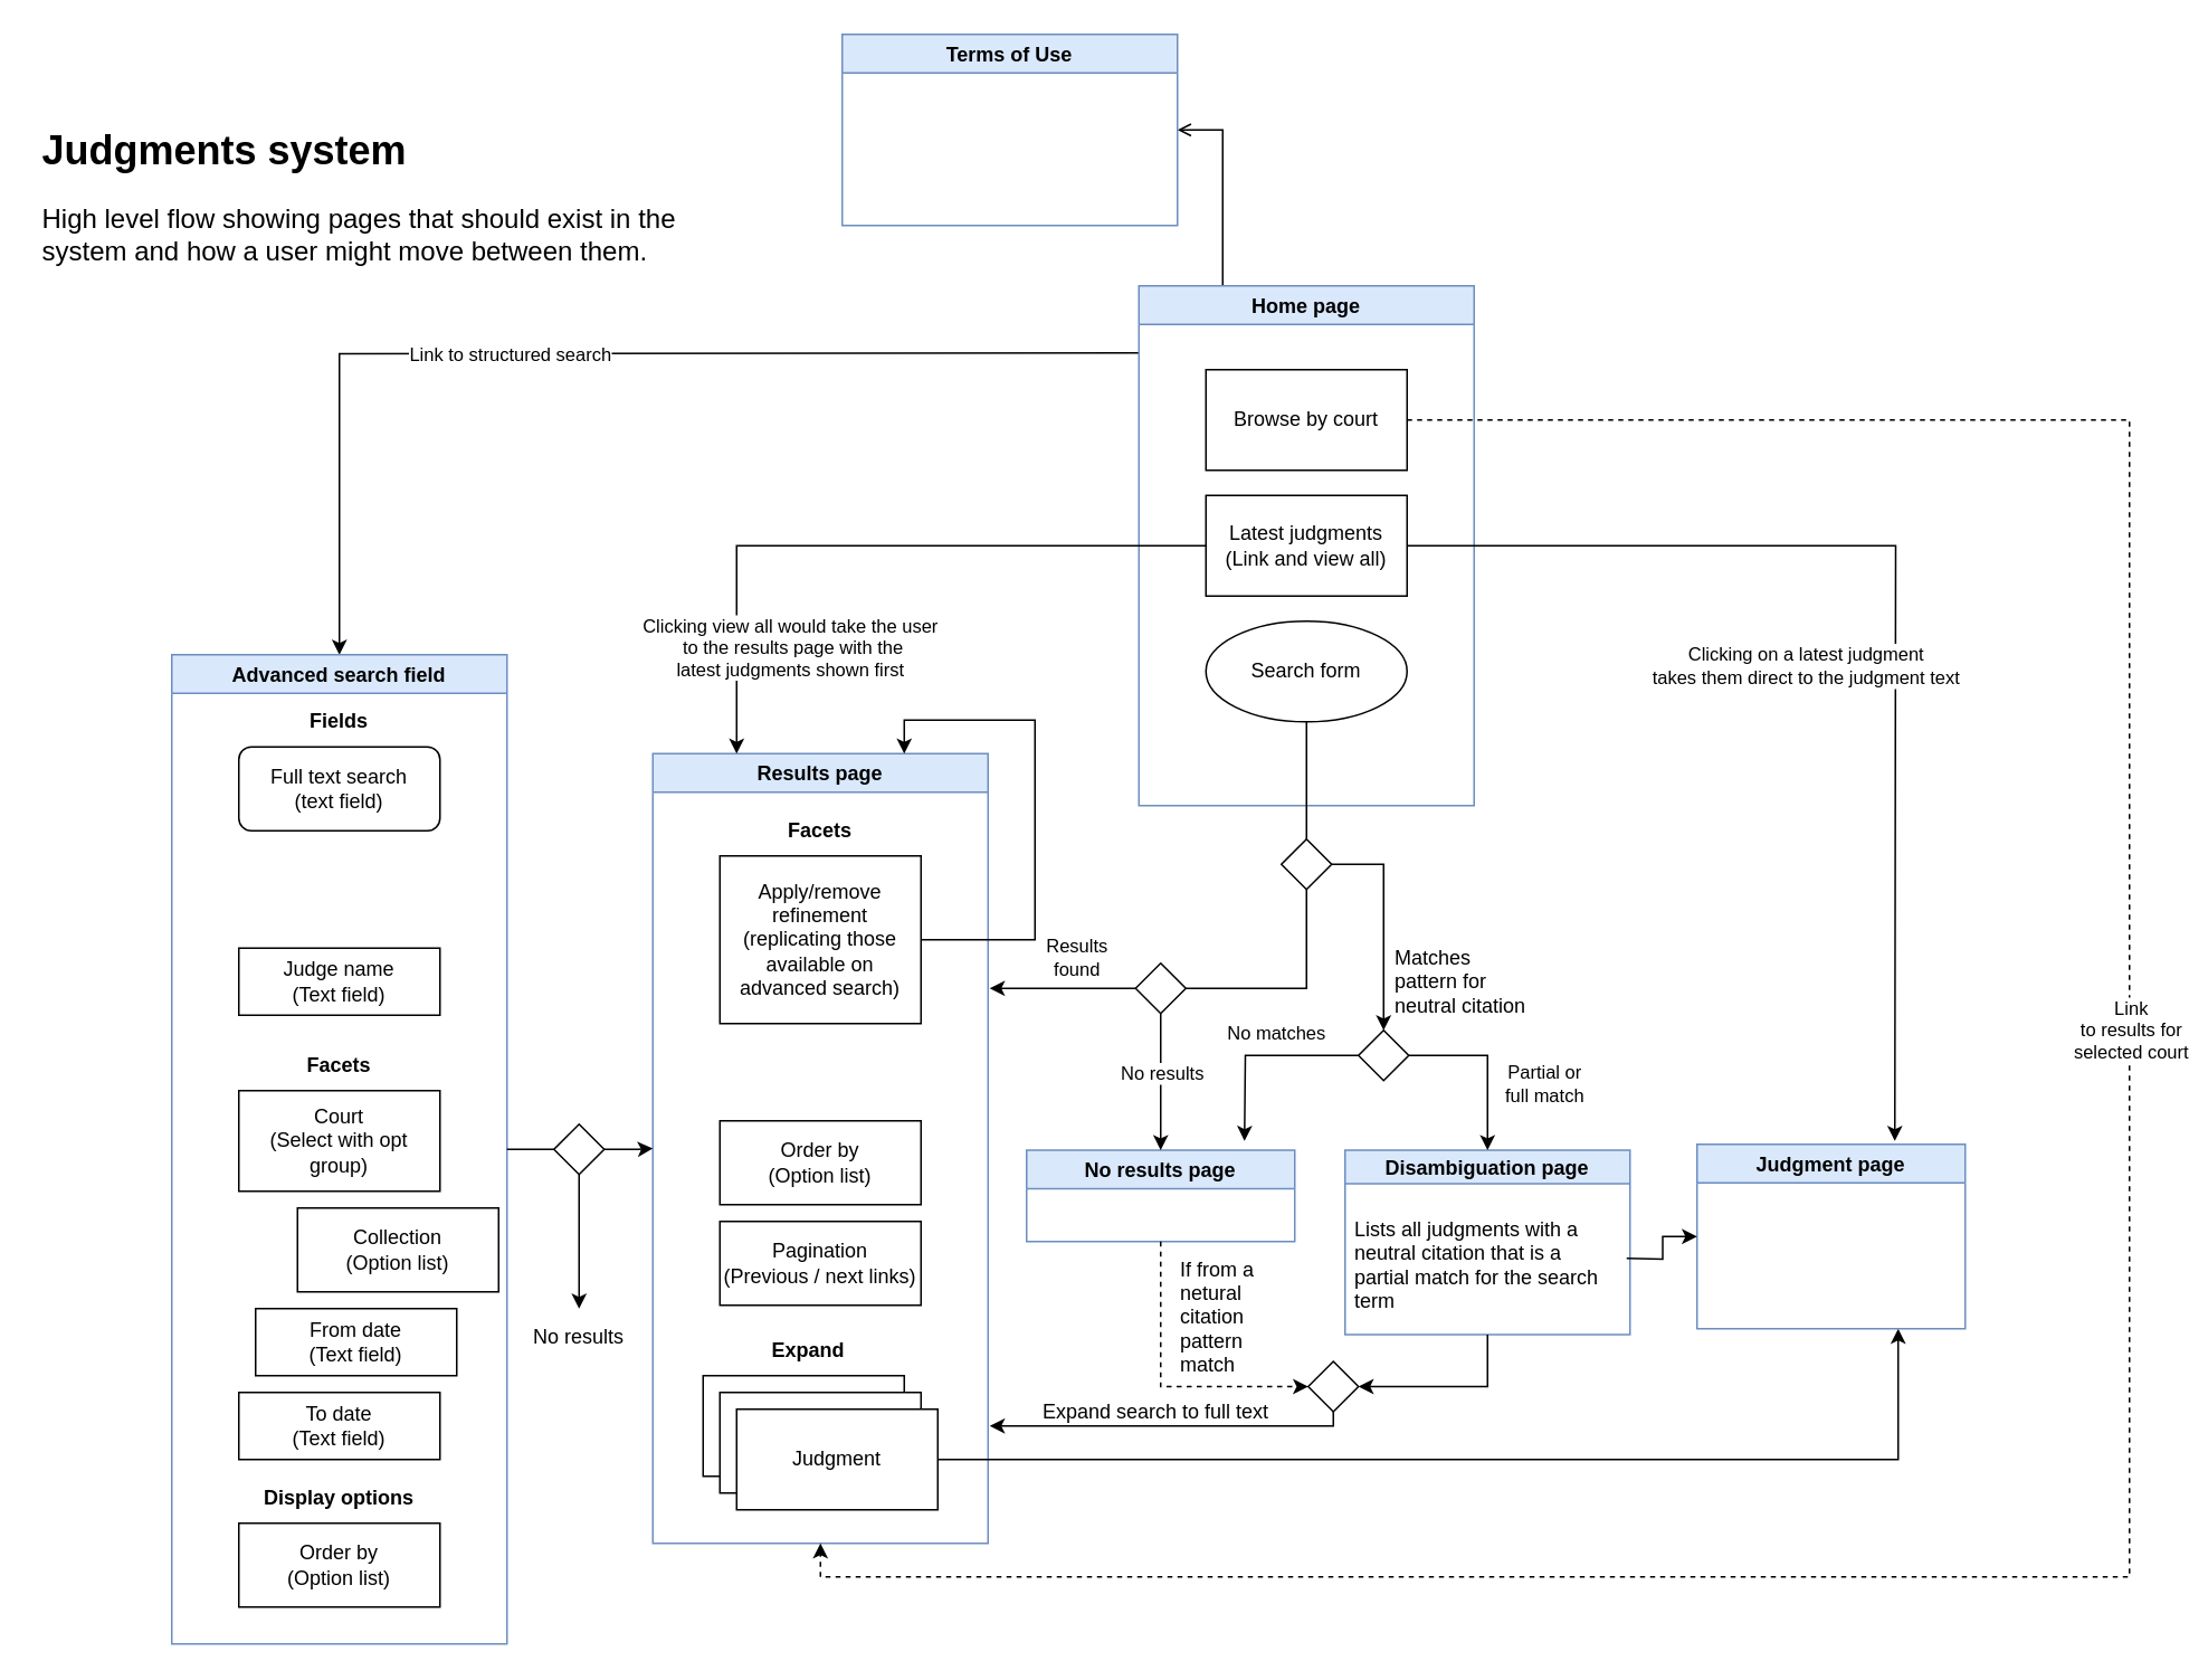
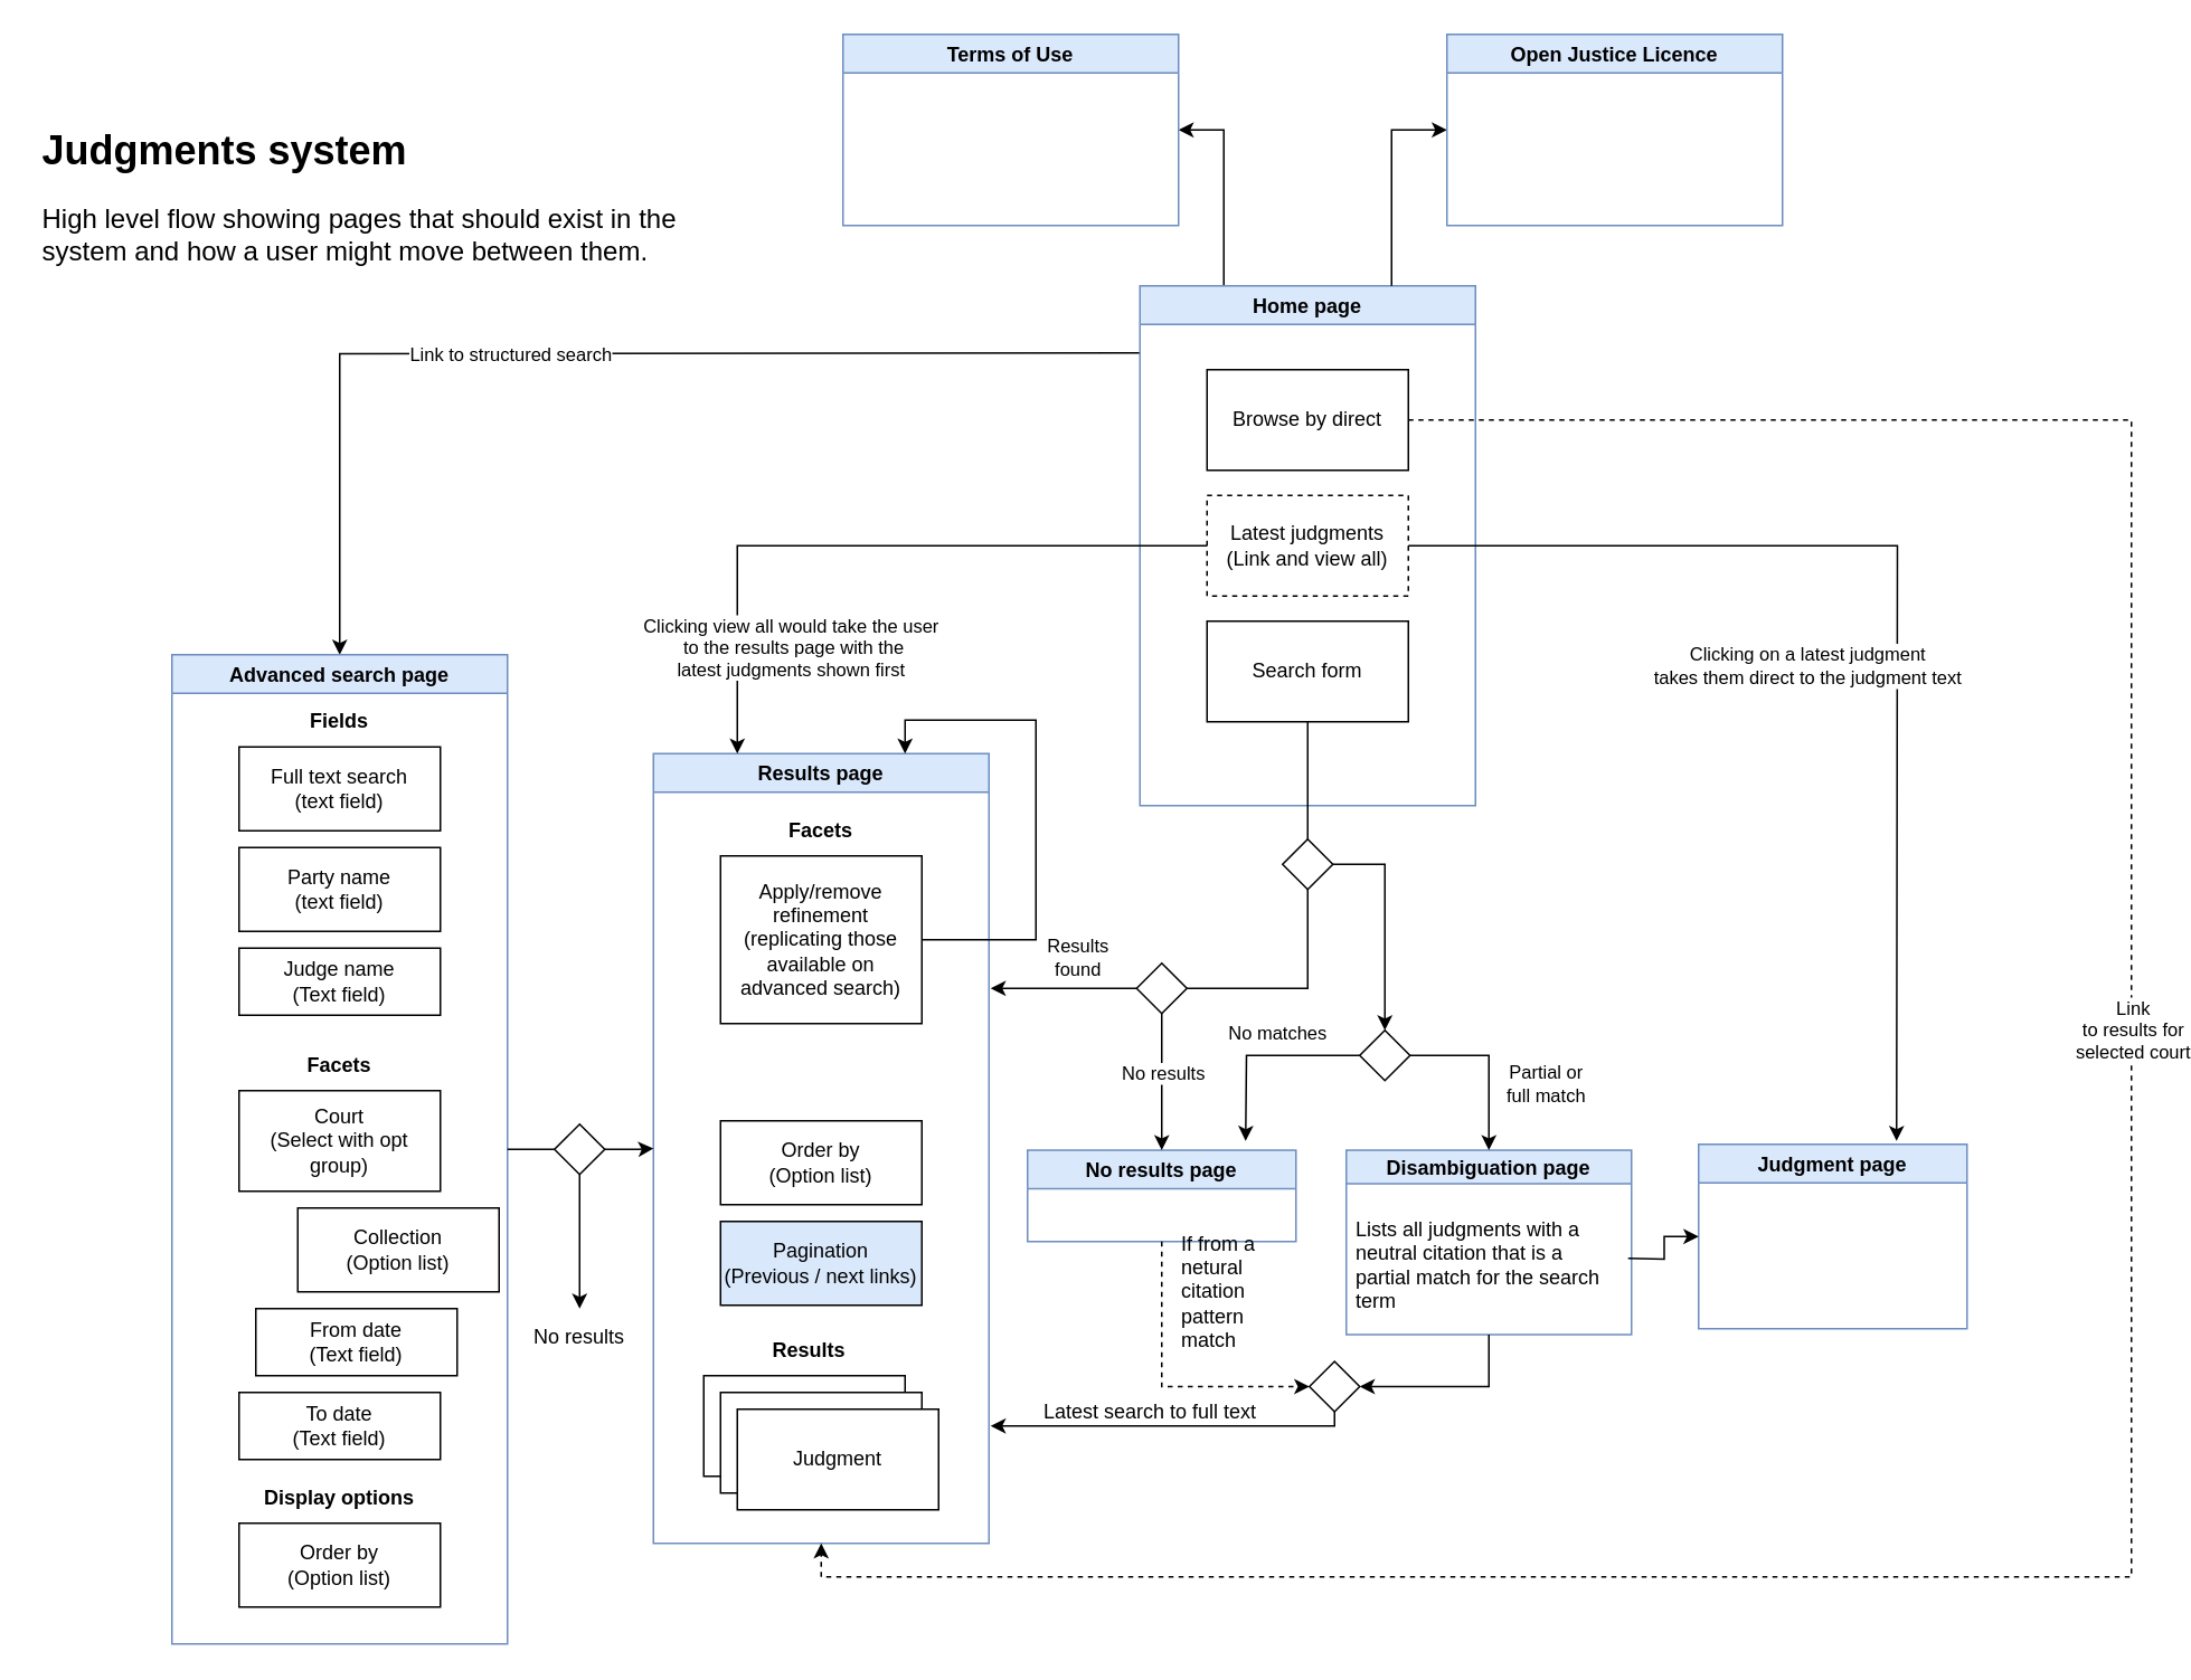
- <mxCell id="4" value="" style="edgeStyle=orthogonalEdgeStyle;rounded=0;orthogonalLoop=1;jettySize=auto;html=1;entryX=1;entryY=0.5;entryDx=0;entryDy=0;exitX=0.25;exitY=0;exitDx=0;exitDy=0;endArrow=open;" parent="1" source="5" target="43" edge="1"><mxGeometry relative="1" as="geometry" /></mxCell>
+ <mxCell id="4" value="" style="edgeStyle=orthogonalEdgeStyle;rounded=0;orthogonalLoop=1;jettySize=auto;html=1;entryX=1;entryY=0.5;entryDx=0;entryDy=0;exitX=0.25;exitY=0;exitDx=0;exitDy=0;" parent="1" source="5" target="43" edge="1"><mxGeometry relative="1" as="geometry" /></mxCell>
+ <mxCell id="44" value="Open Justice Licence" style="swimlane;fillColor=#dae8fc;strokeColor=#6c8ebf;" parent="1" vertex="1"><mxGeometry x="862" y="20" width="200" height="114" as="geometry" /></mxCell>
+ <mxCell id="42" style="edgeStyle=orthogonalEdgeStyle;rounded=0;orthogonalLoop=1;jettySize=auto;html=1;entryX=0;entryY=0.5;entryDx=0;entryDy=0;exitX=0.75;exitY=0;exitDx=0;exitDy=0;" parent="1" source="5" target="44" edge="1"><mxGeometry relative="1" as="geometry"><mxPoint x="832" y="180" as="targetPoint" /><mxPoint x="752" y="210" as="sourcePoint" /></mxGeometry></mxCell>
- <mxCell id="8" value="Browse by court" style="rounded=0;whiteSpace=wrap;html=1;" parent="5" vertex="1"><mxGeometry x="40" y="50" width="120" height="60" as="geometry" /></mxCell>
+ <mxCell id="8" value="Browse by direct" style="rounded=0;whiteSpace=wrap;html=1;" parent="5" vertex="1"><mxGeometry x="40" y="50" width="120" height="60" as="geometry" /></mxCell>
- <mxCell id="6" value="Latest judgments (Link and view all)" style="rounded=0;whiteSpace=wrap;html=1;" parent="5" vertex="1"><mxGeometry x="40" y="125" width="120" height="60" as="geometry" /></mxCell>
+ <mxCell id="6" value="Latest judgments (Link and view all)" style="rounded=0;whiteSpace=wrap;html=1;dashed=1;" parent="5" vertex="1"><mxGeometry x="40" y="125" width="120" height="60" as="geometry" /></mxCell>
- <mxCell id="7" value="Search form" style="ellipse;whiteSpace=wrap;html=1;" parent="5" vertex="1"><mxGeometry x="40" y="200" width="120" height="60" as="geometry" /></mxCell>
+ <mxCell id="7" value="Search form" style="rounded=0;whiteSpace=wrap;html=1;" parent="5" vertex="1"><mxGeometry x="40" y="200" width="120" height="60" as="geometry" /></mxCell>
- <mxCell id="24" value="Advanced search field" style="swimlane;fillColor=#dae8fc;strokeColor=#6c8ebf;" parent="1" vertex="1"><mxGeometry x="102" y="390" width="200" height="590" as="geometry" /></mxCell>
+ <mxCell id="24" value="Advanced search page" style="swimlane;fillColor=#dae8fc;strokeColor=#6c8ebf;" parent="1" vertex="1"><mxGeometry x="102" y="390" width="200" height="590" as="geometry" /></mxCell>
- <mxCell id="25" value="Full text search &lt;br&gt;(text field)" style="whiteSpace=wrap;html=1;rounded=1;" parent="24" vertex="1"><mxGeometry x="40" y="55" width="120" height="50" as="geometry" /></mxCell>
+ <mxCell id="25" value="Full text search &lt;br&gt;(text field)" style="rounded=0;whiteSpace=wrap;html=1;" parent="24" vertex="1"><mxGeometry x="40" y="55" width="120" height="50" as="geometry" /></mxCell>
+ <mxCell id="26" value="Party name &lt;br&gt;(text field)" style="rounded=0;whiteSpace=wrap;html=1;" parent="24" vertex="1"><mxGeometry x="40" y="115" width="120" height="50" as="geometry" /></mxCell>
- <mxCell id="65" value="Matches &lt;br&gt;pattern for &lt;br&gt;neutral citation" style="text;html=1;strokeColor=none;fillColor=none;align=left;verticalAlign=middle;whiteSpace=wrap;rounded=0;" parent="1" vertex="1"><mxGeometry x="830" y="570" width="210" height="30" as="geometry" /></mxCell>
- <mxCell id="17" value="Pagination&lt;br&gt;(Previous / next links)" style="rounded=0;whiteSpace=wrap;html=1;" parent="15" vertex="1"><mxGeometry y="98" width="120" height="50" as="geometry" /></mxCell>
+ <mxCell id="17" value="Pagination&lt;br&gt;(Previous / next links)" style="rounded=0;whiteSpace=wrap;html=1;fillColor=#dae8fc;" parent="15" vertex="1"><mxGeometry y="98" width="120" height="50" as="geometry" /></mxCell>
- <mxCell id="71" value="If from a netural citation pattern match" style="text;html=1;strokeColor=none;fillColor=none;align=left;verticalAlign=middle;whiteSpace=wrap;rounded=0;" vertex="1" parent="1"><mxGeometry x="702" y="770" width="56" height="30" as="geometry" /></mxCell>
+ <mxCell id="71" value="If from a netural citation pattern match" style="text;html=1;strokeColor=none;fillColor=none;align=left;verticalAlign=middle;whiteSpace=wrap;rounded=0;" vertex="1" parent="1"><mxGeometry x="702" y="755" width="56" height="30" as="geometry" /></mxCell>
- <mxCell id="22" value="&lt;b&gt;Expand&lt;/b&gt;" style="text;html=1;strokeColor=none;fillColor=none;align=center;verticalAlign=middle;whiteSpace=wrap;rounded=0;" parent="11" vertex="1"><mxGeometry x="63" y="341" width="60" height="30" as="geometry" /></mxCell>
+ <mxCell id="22" value="&lt;b&gt;Results&lt;/b&gt;" style="text;html=1;strokeColor=none;fillColor=none;align=center;verticalAlign=middle;whiteSpace=wrap;rounded=0;" parent="11" vertex="1"><mxGeometry x="63" y="341" width="60" height="30" as="geometry" /></mxCell>
- <mxCell id="73" value="Expand search to full text" style="text;html=1;strokeColor=none;fillColor=none;align=left;verticalAlign=middle;whiteSpace=wrap;rounded=0;" vertex="1" parent="1"><mxGeometry x="620" y="827" width="137" height="30" as="geometry" /></mxCell>
+ <mxCell id="73" value="Latest search to full text" style="text;html=1;strokeColor=none;fillColor=none;align=left;verticalAlign=middle;whiteSpace=wrap;rounded=0;" vertex="1" parent="1"><mxGeometry x="620" y="827" width="137" height="30" as="geometry" /></mxCell>
- <mxCell id="45" value="" style="edgeStyle=orthogonalEdgeStyle;rounded=0;orthogonalLoop=1;jettySize=auto;html=1;entryX=0.75;entryY=1;entryDx=0;entryDy=0;exitX=1;exitY=0.5;exitDx=0;exitDy=0;" parent="1" source="21" target="46" edge="1"><mxGeometry relative="1" as="geometry"><mxPoint x="645" y="1058" as="targetPoint" /></mxGeometry></mxCell>
